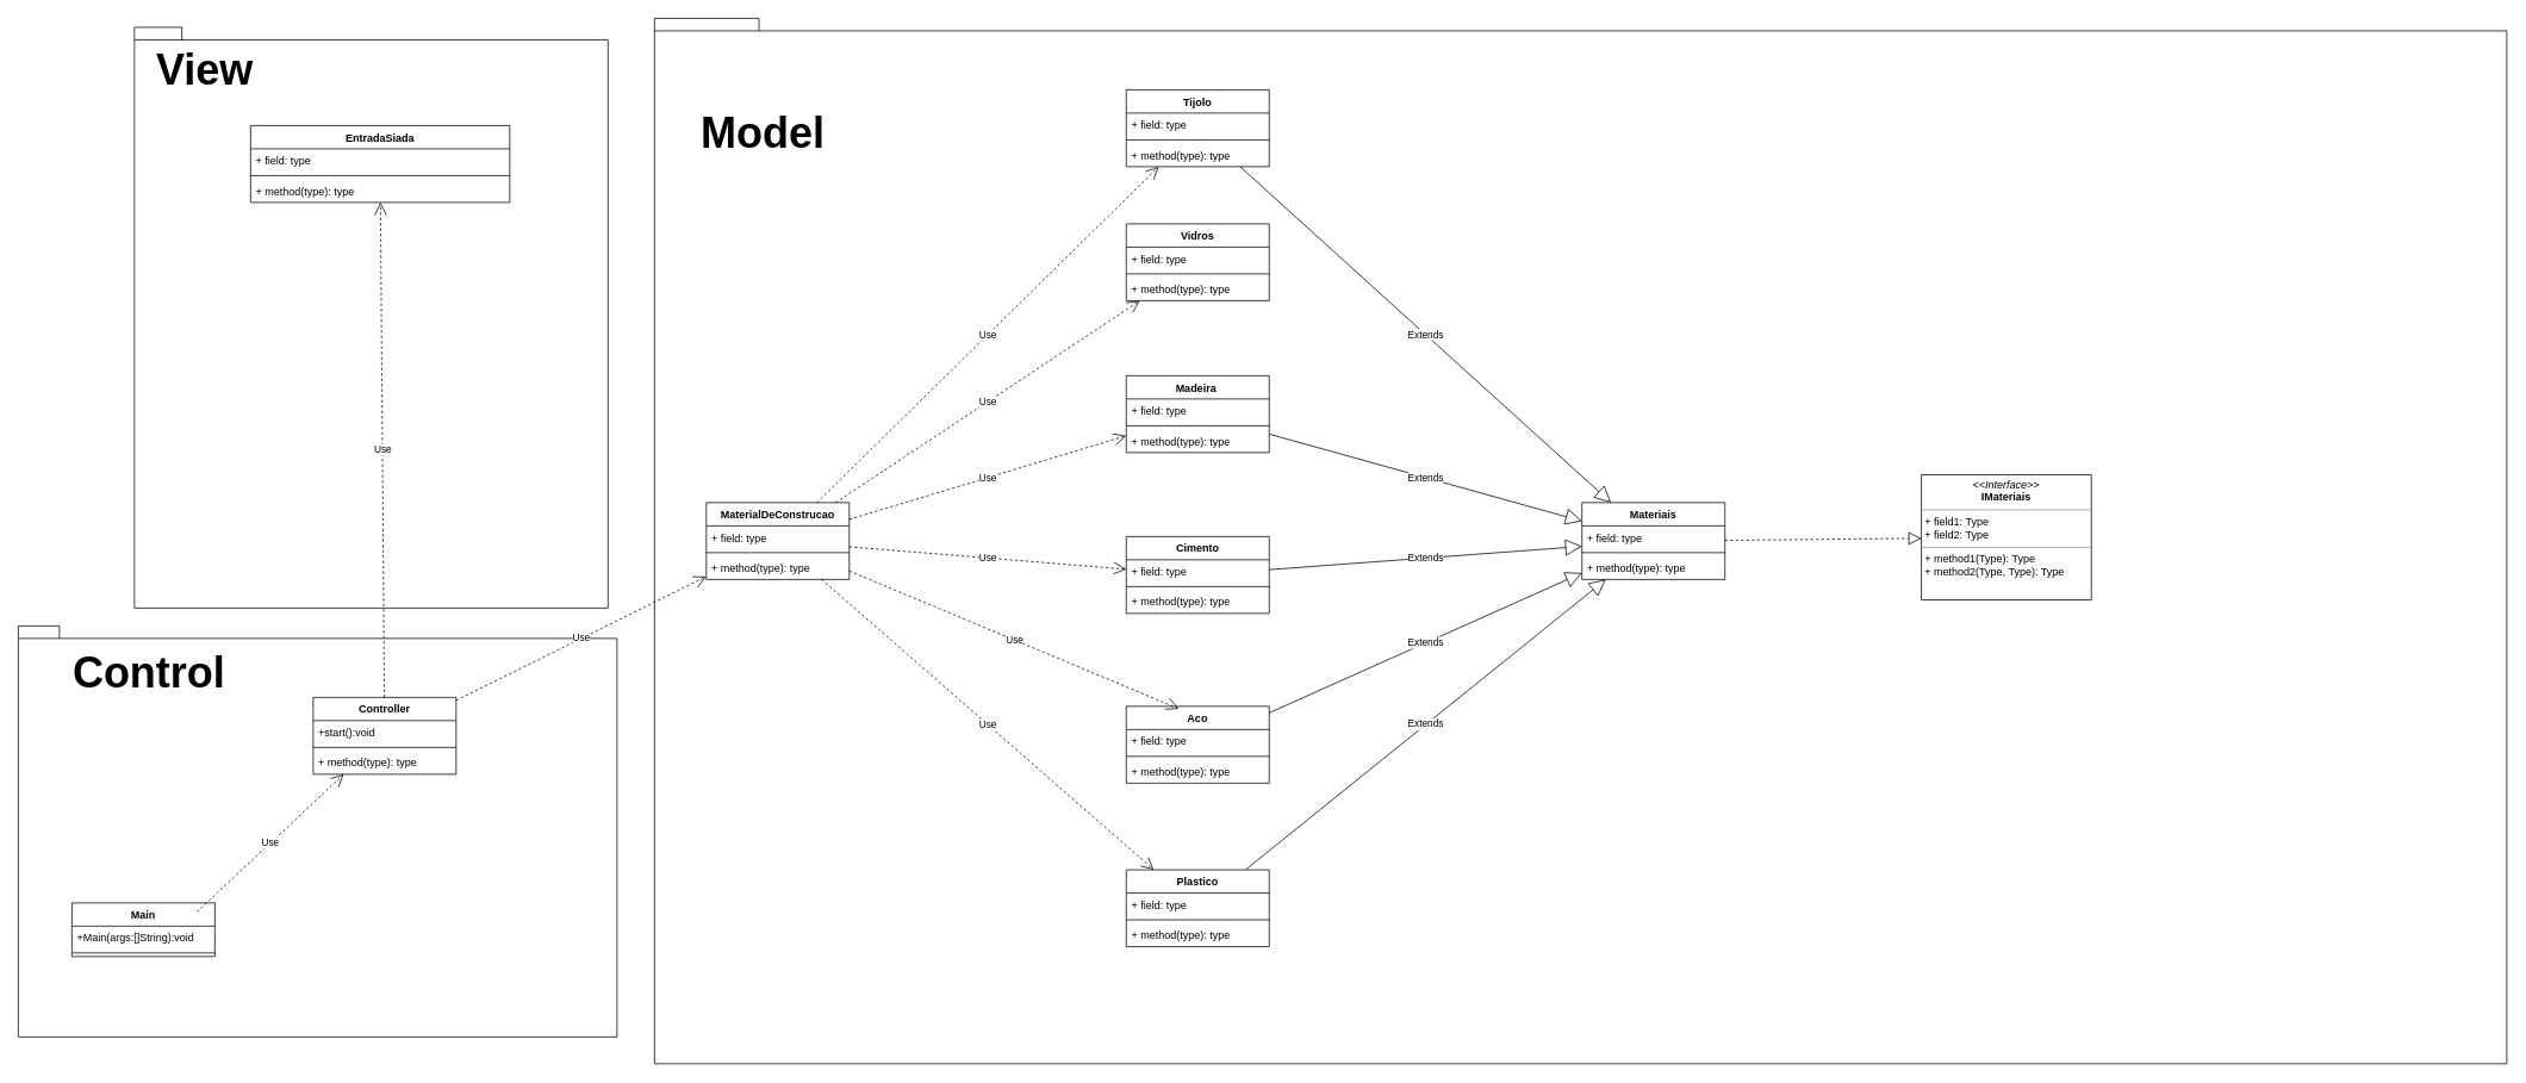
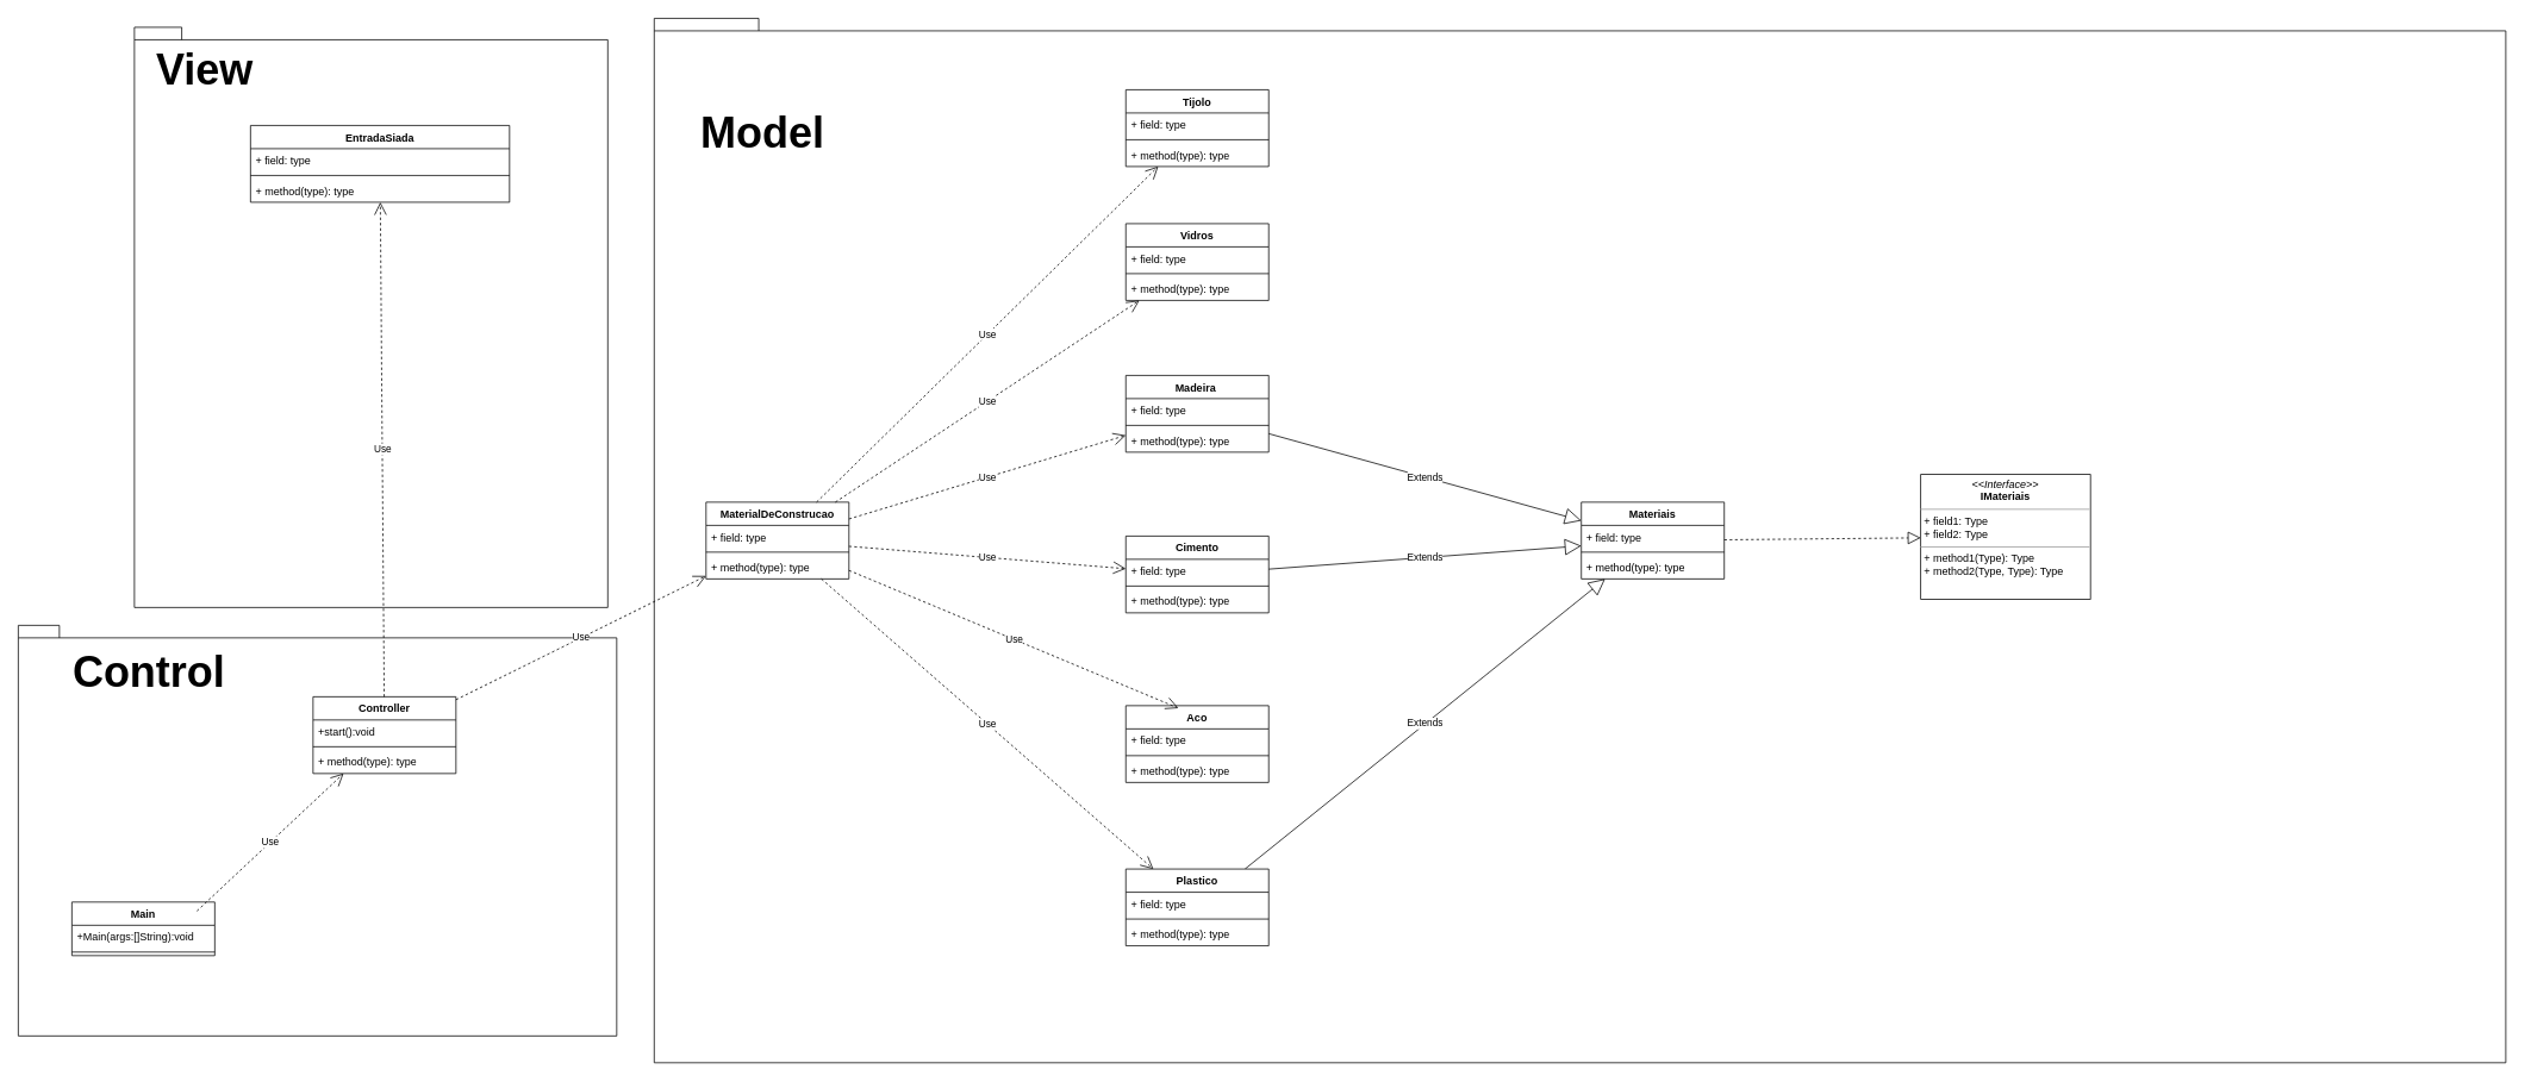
- <mxCell id="52" value="Extends" style="endArrow=block;endSize=16;endFill=0;html=1;rounded=0;" edge="1" parent="20" source="27" target="47"><mxGeometry width="160" relative="1" as="geometry"><mxPoint x="768" y="230" as="sourcePoint" /><mxPoint x="928" y="230" as="targetPoint" /></mxGeometry></mxCell>
- <mxCell id="54" value="Extends" style="endArrow=block;endSize=16;endFill=0;html=1;rounded=0;" edge="1" parent="20" source="43" target="47"><mxGeometry width="160" relative="1" as="geometry"><mxPoint x="808" y="770" as="sourcePoint" /><mxPoint x="968" y="770" as="targetPoint" /></mxGeometry></mxCell>
